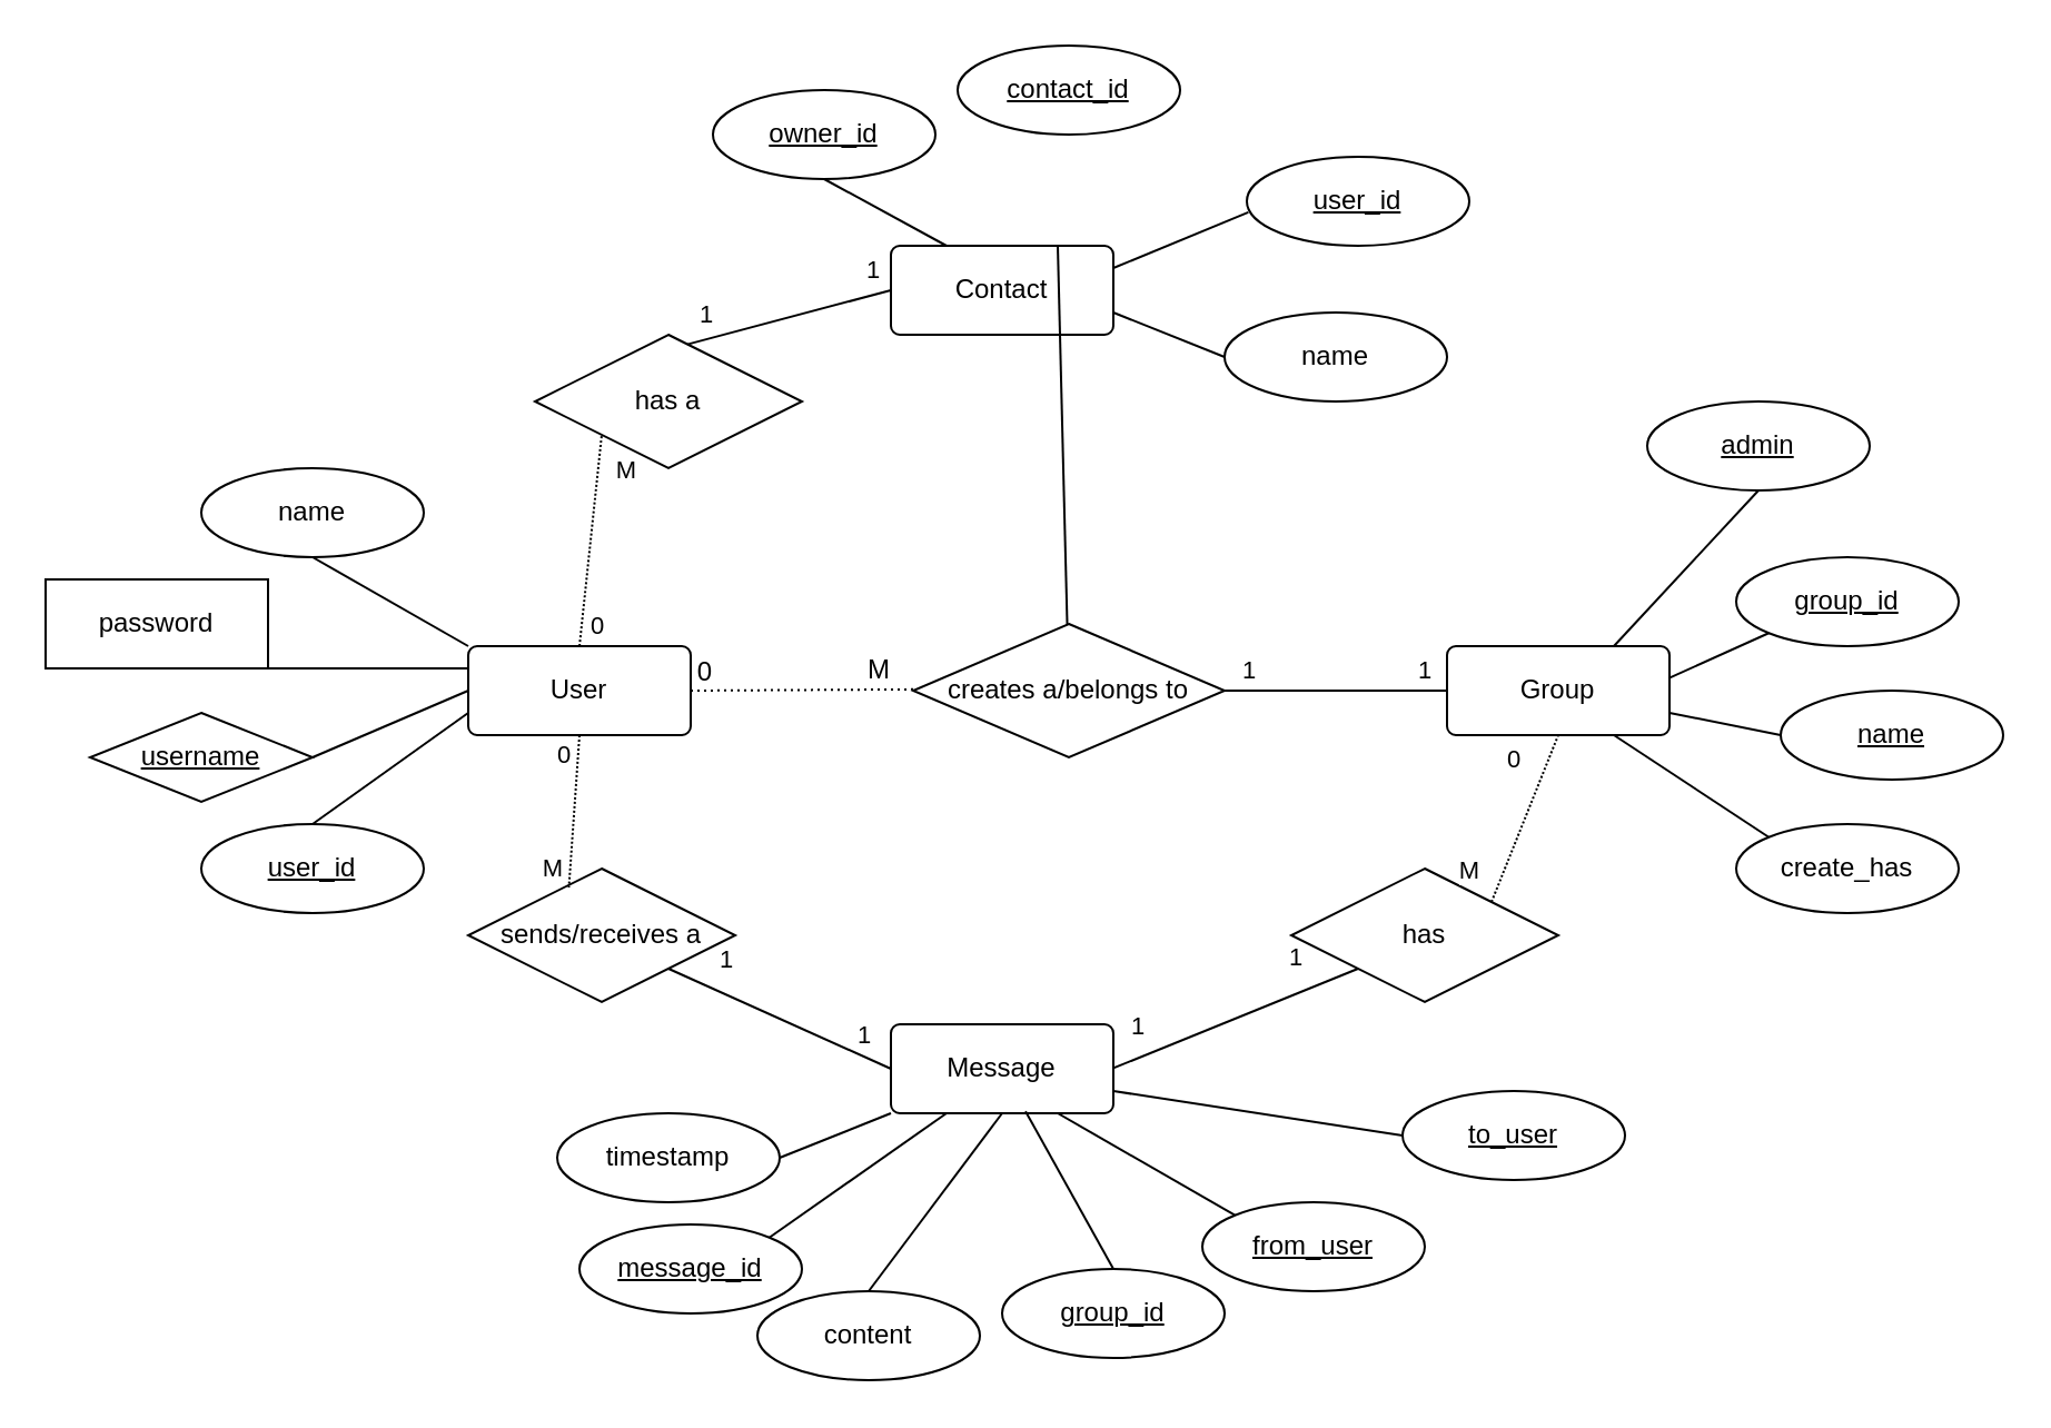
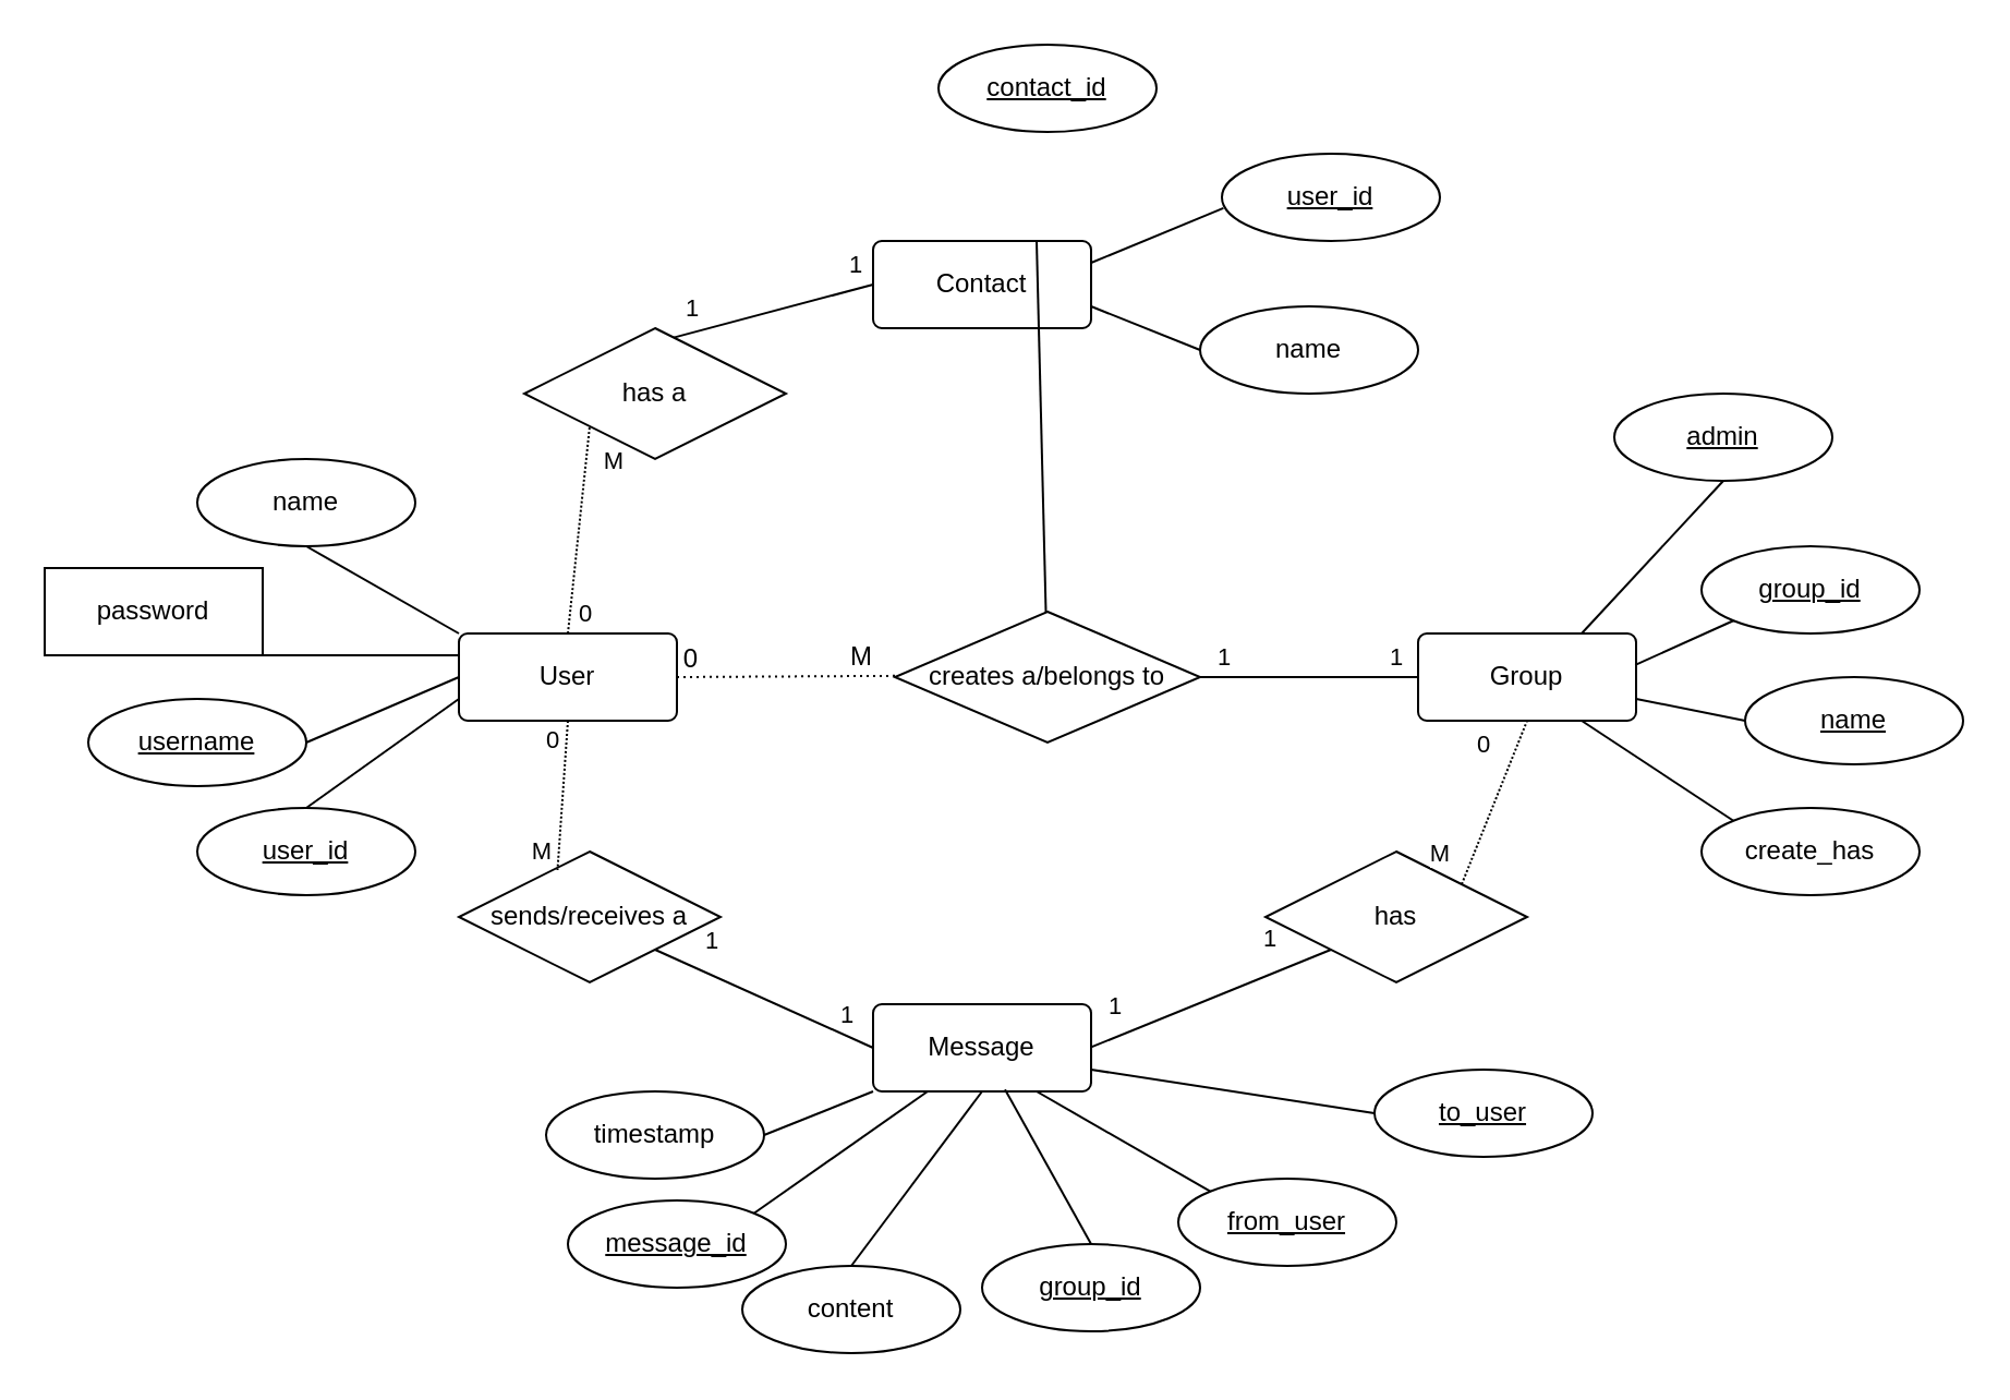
- <mxCell id="69" value="owner_id" style="ellipse;whiteSpace=wrap;html=1;align=center;fontStyle=4" parent="2" vertex="1"><mxGeometry x="300" y="20" width="100" height="40" as="geometry" /></mxCell>
- <mxCell id="70" value="" style="endArrow=none;html=1;rounded=0;entryX=0.5;entryY=1;entryDx=0;entryDy=0;exitX=0.25;exitY=0;exitDx=0;exitDy=0;" parent="2" source="25" target="69" edge="1"><mxGeometry relative="1" as="geometry"><mxPoint x="369.3" y="90" as="sourcePoint" /><mxPoint x="430.0" y="64.92" as="targetPoint" /></mxGeometry></mxCell>
- <mxCell id="17" value="username" style="rhombus;whiteSpace=wrap;html=1;align=center;fontStyle=4;" parent="2" vertex="1"><mxGeometry x="20" y="300" width="100" height="40" as="geometry" /></mxCell>
+ <mxCell id="17" value="username" style="ellipse;whiteSpace=wrap;html=1;align=center;fontStyle=4" parent="2" vertex="1"><mxGeometry x="20" y="300" width="100" height="40" as="geometry" /></mxCell>
